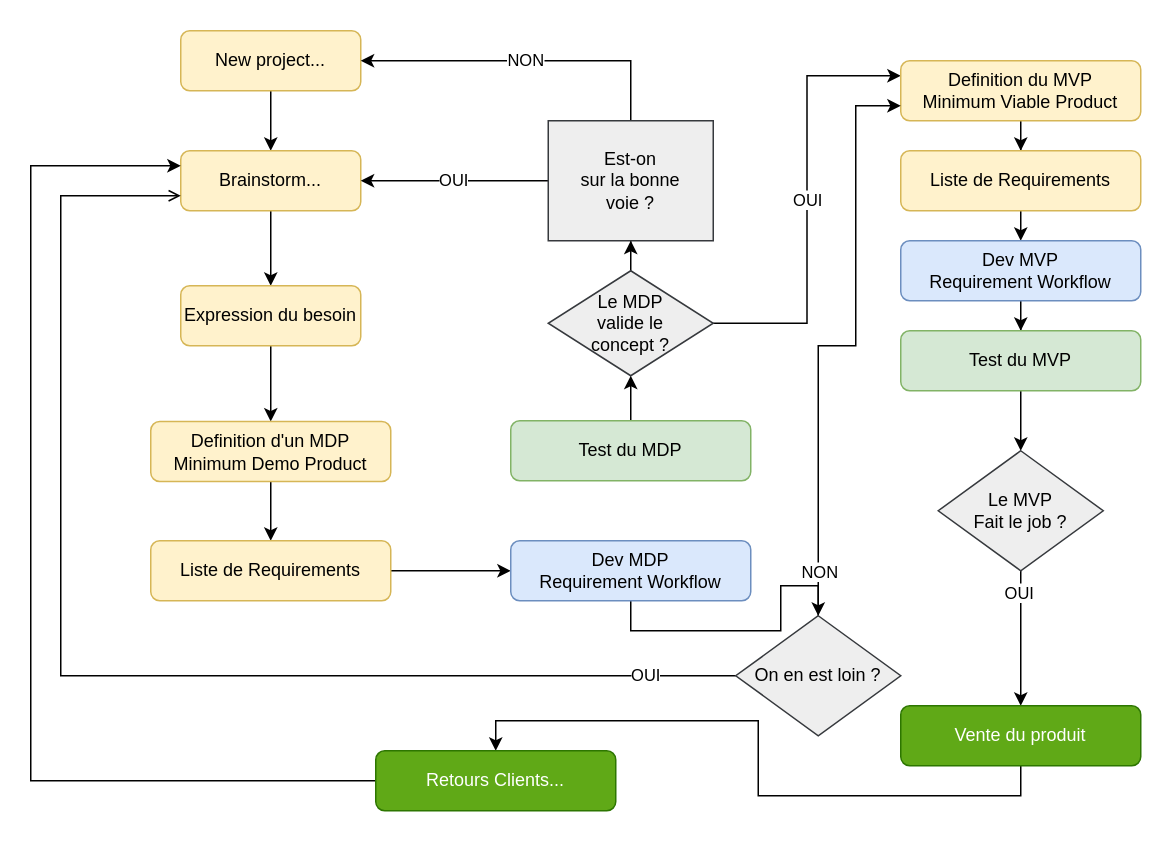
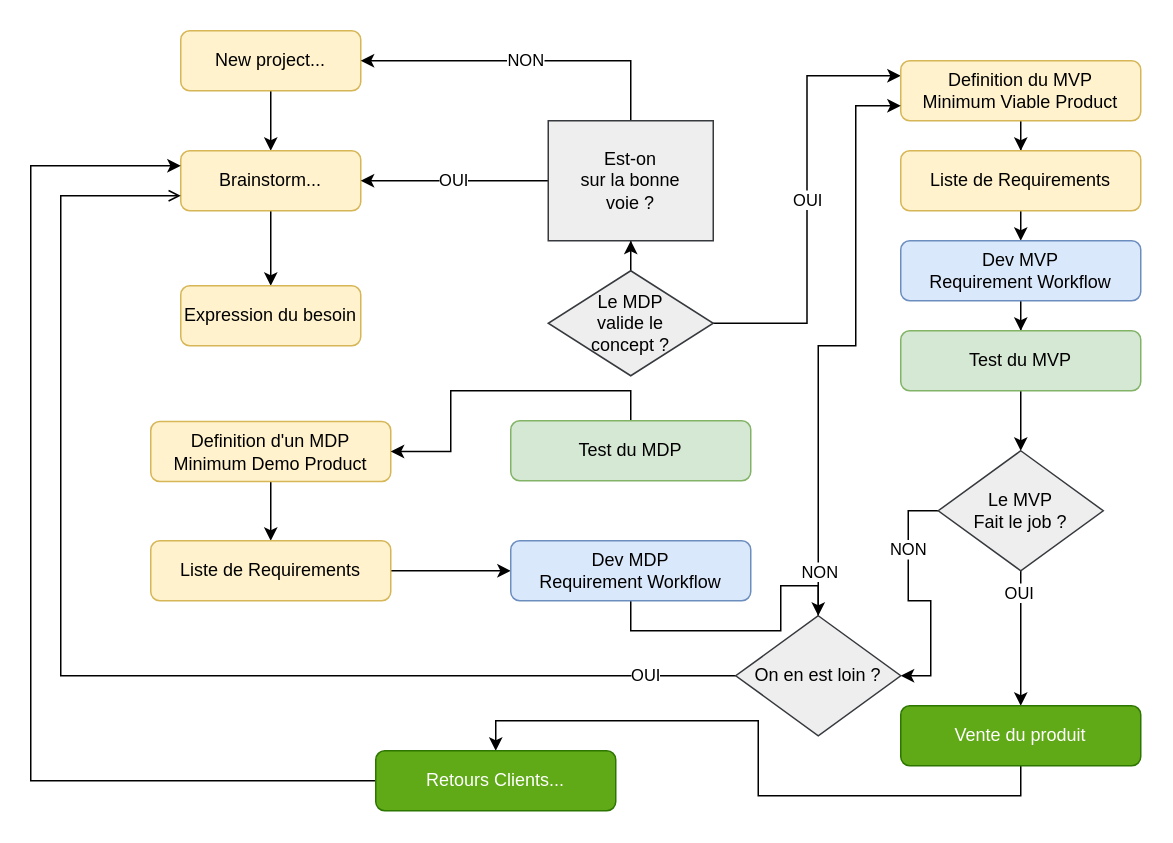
- <mxCell id="6" style="edgeStyle=orthogonalEdgeStyle;rounded=0;orthogonalLoop=1;jettySize=auto;html=1;exitX=0.5;exitY=1;exitDx=0;exitDy=0;" edge="1" parent="1" source="7" target="9"><mxGeometry relative="1" as="geometry" /></mxCell>
- <mxCell id="22" style="edgeStyle=orthogonalEdgeStyle;rounded=0;orthogonalLoop=1;jettySize=auto;html=1;exitX=0.5;exitY=0;exitDx=0;exitDy=0;entryX=0.5;entryY=1;entryDx=0;entryDy=0;" edge="1" parent="1" source="23" target="16"><mxGeometry relative="1" as="geometry" /></mxCell>
+ <mxCell id="22" style="edgeStyle=orthogonalEdgeStyle;rounded=0;orthogonalLoop=1;jettySize=auto;html=1;exitX=0.5;exitY=0;exitDx=0;exitDy=0;" edge="1" parent="1" source="23" target="9"><mxGeometry relative="1" as="geometry" /></mxCell>
+ <mxCell id="33" value="NON" style="edgeStyle=orthogonalEdgeStyle;rounded=0;orthogonalLoop=1;jettySize=auto;html=1;exitX=0;exitY=0.5;exitDx=0;exitDy=0;entryX=1;entryY=0.5;entryDx=0;entryDy=0;" edge="1" parent="1" source="34" target="41"><mxGeometry x="-0.438" relative="1" as="geometry"><mxPoint as="offset" /></mxGeometry></mxCell>
